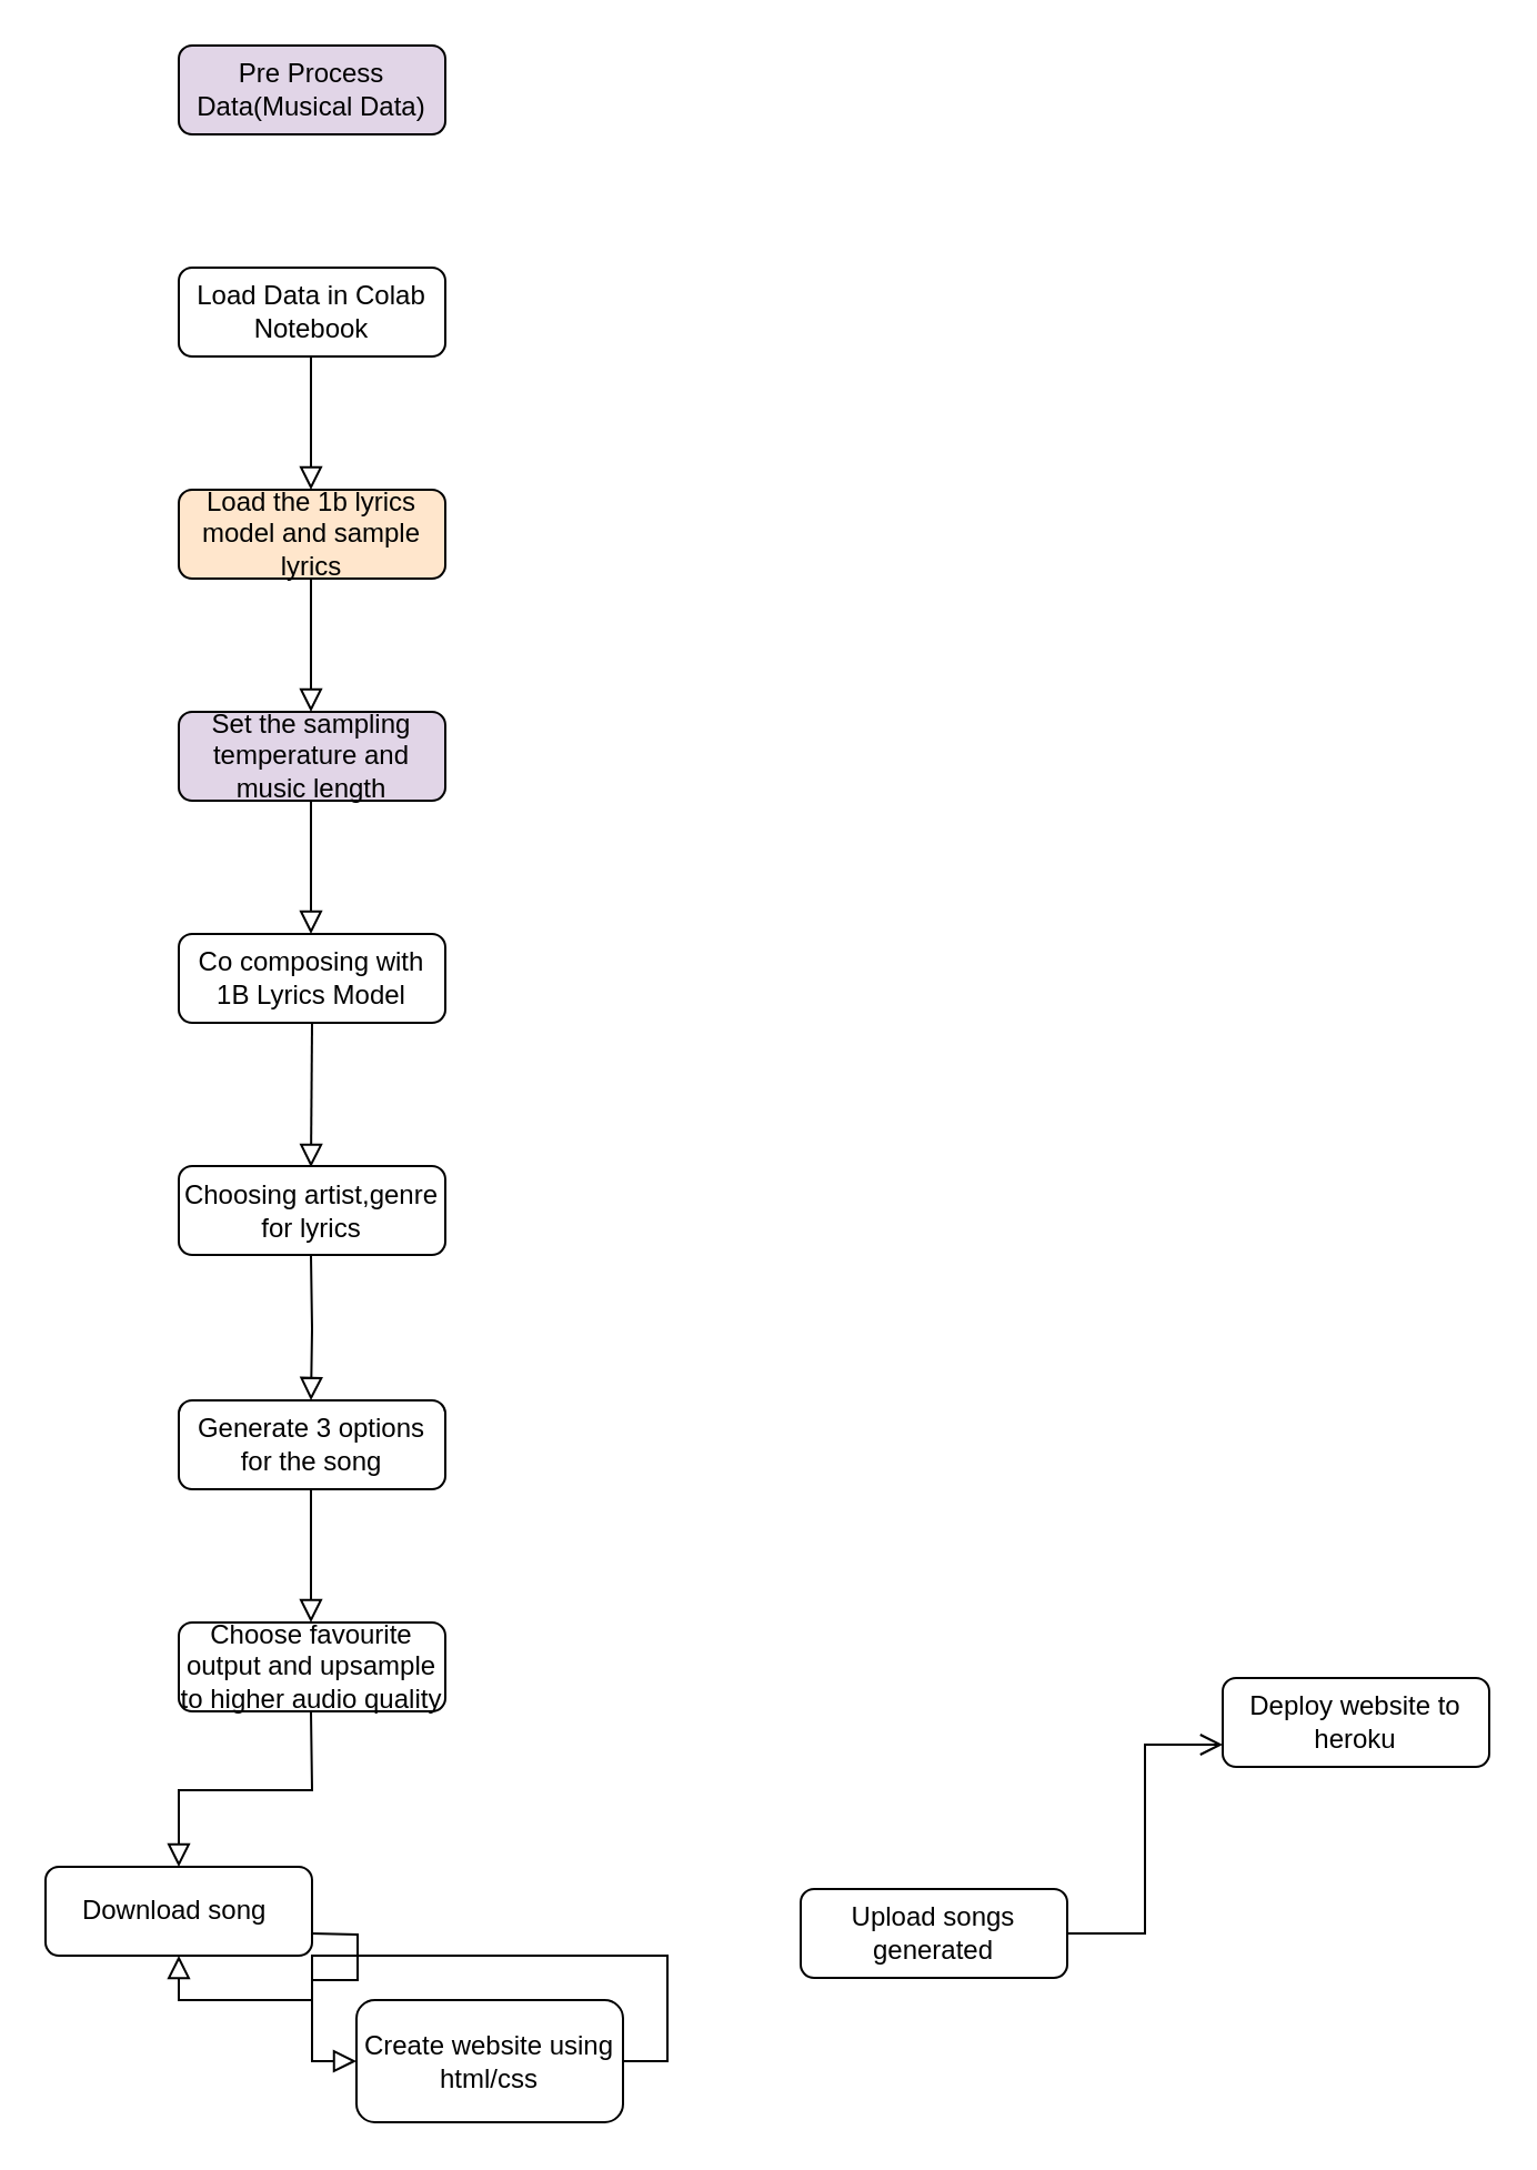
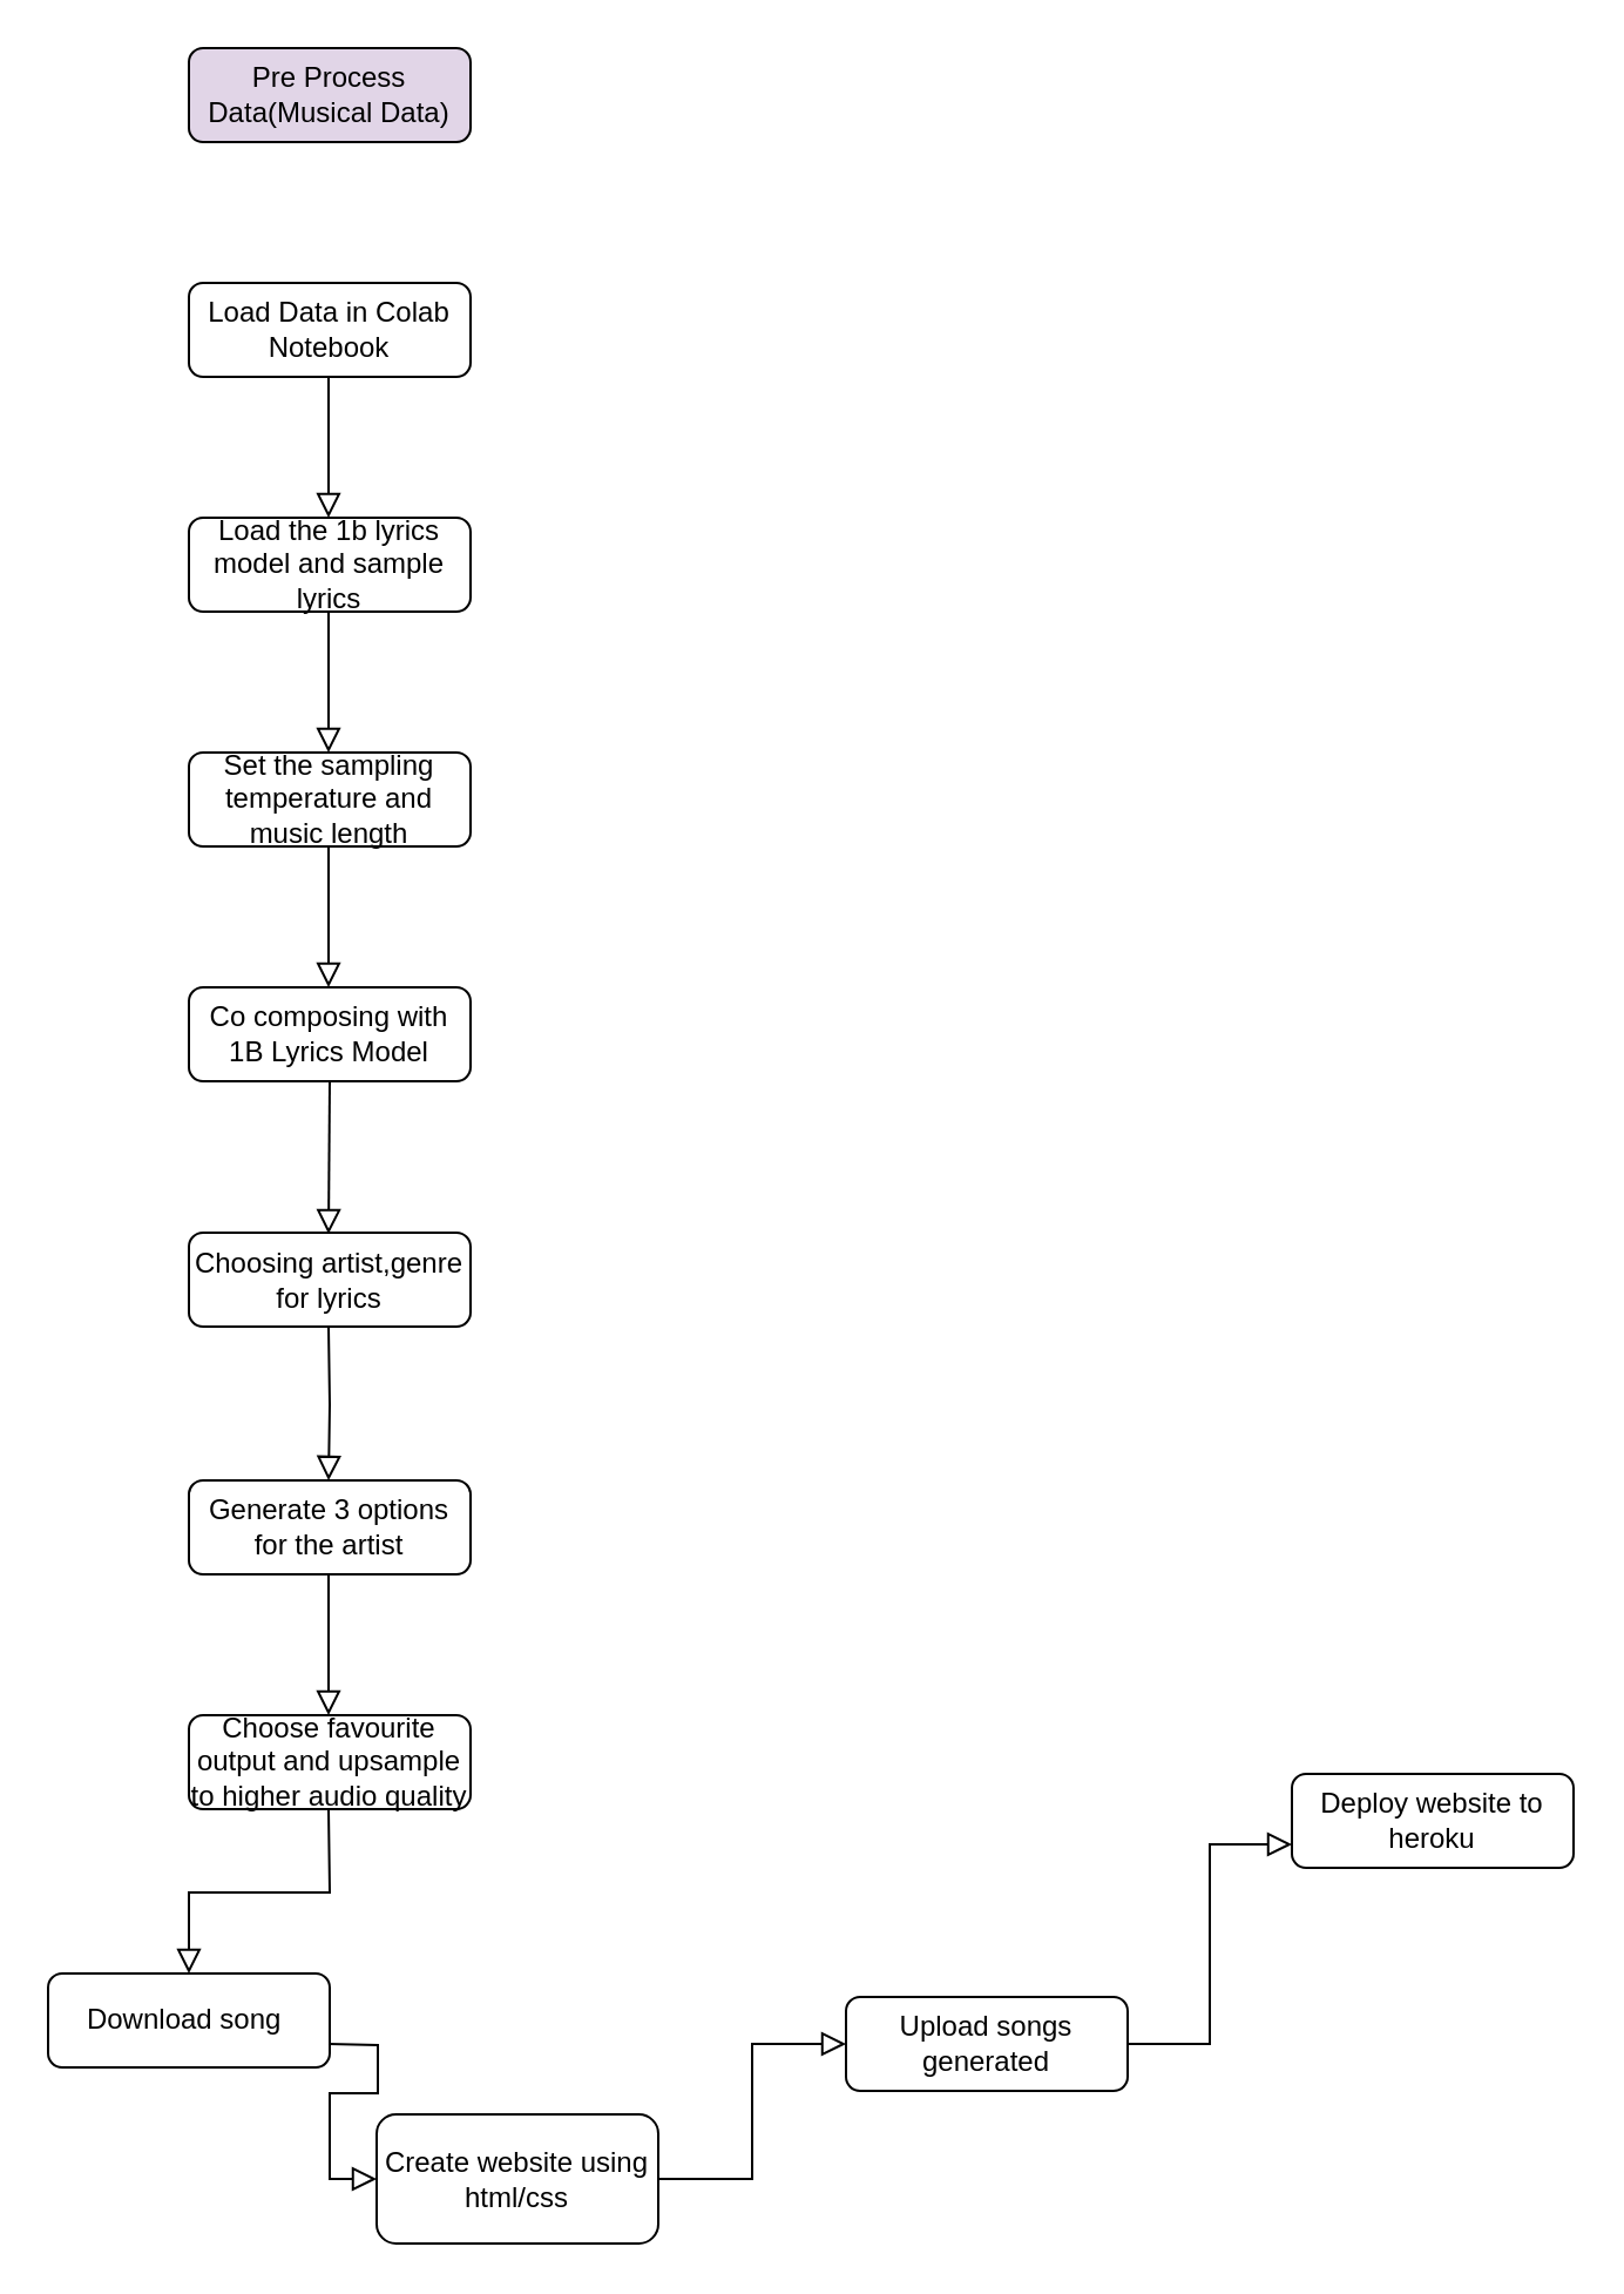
- <mxCell id="4" value="Load the 1b lyrics model and sample lyrics" style="rounded=1;whiteSpace=wrap;html=1;fontSize=12;glass=0;strokeWidth=1;shadow=0;fillColor=#ffe6cc;" vertex="1" parent="1"><mxGeometry x="80" y="220" width="120" height="40" as="geometry" /></mxCell>
+ <mxCell id="4" value="Load the 1b lyrics model and sample lyrics" style="rounded=1;whiteSpace=wrap;html=1;fontSize=12;glass=0;strokeWidth=1;shadow=0;" vertex="1" parent="1"><mxGeometry x="80" y="220" width="120" height="40" as="geometry" /></mxCell>
- <mxCell id="7" value="Set the sampling temperature and music length" style="rounded=1;whiteSpace=wrap;html=1;fontSize=12;glass=0;strokeWidth=1;shadow=0;fillColor=#e1d5e7;" vertex="1" parent="1"><mxGeometry x="80" y="320" width="120" height="40" as="geometry" /></mxCell>
+ <mxCell id="7" value="Set the sampling temperature and music length" style="rounded=1;whiteSpace=wrap;html=1;fontSize=12;glass=0;strokeWidth=1;shadow=0;" vertex="1" parent="1"><mxGeometry x="80" y="320" width="120" height="40" as="geometry" /></mxCell>
- <mxCell id="12" value="Generate 3 options for the song" style="rounded=1;whiteSpace=wrap;html=1;fontSize=12;glass=0;strokeWidth=1;shadow=0;" vertex="1" parent="1"><mxGeometry x="80" y="630" width="120" height="40" as="geometry" /></mxCell>
+ <mxCell id="12" value="Generate 3 options for the artist" style="rounded=1;whiteSpace=wrap;html=1;fontSize=12;glass=0;strokeWidth=1;shadow=0;" vertex="1" parent="1"><mxGeometry x="80" y="630" width="120" height="40" as="geometry" /></mxCell>
- <mxCell id="21" value="" style="rounded=0;html=1;jettySize=auto;orthogonalLoop=1;fontSize=11;endArrow=open;endFill=0;endSize=8;strokeWidth=1;shadow=0;labelBackgroundColor=none;edgeStyle=orthogonalEdgeStyle;entryX=0;entryY=0.75;entryDx=0;entryDy=0;exitX=1;exitY=0.5;exitDx=0;exitDy=0;" edge="1" parent="1" source="20" target="22"><mxGeometry relative="1" as="geometry"><mxPoint x="470" y="960" as="sourcePoint" /><mxPoint x="470" y="1020" as="targetPoint" /></mxGeometry></mxCell>
+ <mxCell id="21" value="" style="rounded=0;html=1;jettySize=auto;orthogonalLoop=1;fontSize=11;endArrow=block;endFill=0;endSize=8;strokeWidth=1;shadow=0;labelBackgroundColor=none;edgeStyle=orthogonalEdgeStyle;entryX=0;entryY=0.75;entryDx=0;entryDy=0;exitX=1;exitY=0.5;exitDx=0;exitDy=0;" edge="1" parent="1" source="20" target="22"><mxGeometry relative="1" as="geometry"><mxPoint x="470" y="960" as="sourcePoint" /><mxPoint x="470" y="1020" as="targetPoint" /></mxGeometry></mxCell>
- <mxCell id="23" value="" style="rounded=0;html=1;jettySize=auto;orthogonalLoop=1;fontSize=11;endArrow=block;endFill=0;endSize=8;strokeWidth=1;shadow=0;labelBackgroundColor=none;edgeStyle=orthogonalEdgeStyle;exitX=1;exitY=0.5;exitDx=0;exitDy=0;" edge="1" parent="1" source="19" target="17"><mxGeometry relative="1" as="geometry"><mxPoint x="334" y="900" as="sourcePoint" /><mxPoint x="334.5" y="960" as="targetPoint" /></mxGeometry></mxCell>
+ <mxCell id="23" value="" style="rounded=0;html=1;jettySize=auto;orthogonalLoop=1;fontSize=11;endArrow=block;endFill=0;endSize=8;strokeWidth=1;shadow=0;labelBackgroundColor=none;edgeStyle=orthogonalEdgeStyle;entryX=0;entryY=0.5;entryDx=0;entryDy=0;exitX=1;exitY=0.5;exitDx=0;exitDy=0;" edge="1" parent="1" source="19" target="20"><mxGeometry relative="1" as="geometry"><mxPoint x="334" y="900" as="sourcePoint" /><mxPoint x="334.5" y="960" as="targetPoint" /></mxGeometry></mxCell>
